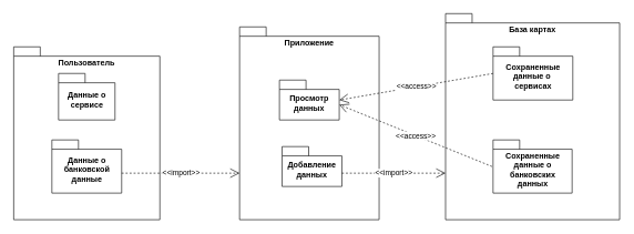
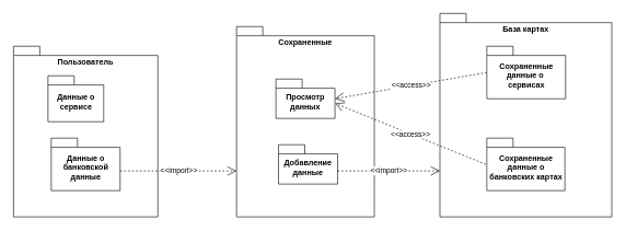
- <mxCell id="5" value="Приложение" style="shape=folder;fontStyle=1;spacingTop=10;tabWidth=40;tabHeight=14;tabPosition=left;html=1;whiteSpace=wrap;verticalAlign=top;" vertex="1" parent="1"><mxGeometry x="360" y="40" width="210" height="290" as="geometry" /></mxCell>
+ <mxCell id="5" value="Сохраненные" style="shape=folder;fontStyle=1;spacingTop=10;tabWidth=40;tabHeight=14;tabPosition=left;html=1;whiteSpace=wrap;verticalAlign=top;" vertex="1" parent="1"><mxGeometry x="360" y="40" width="210" height="290" as="geometry" /></mxCell>
- <mxCell id="3" value="Данные о сервисе" style="shape=folder;fontStyle=1;spacingTop=10;tabWidth=40;tabHeight=14;tabPosition=left;html=1;whiteSpace=wrap;" vertex="1" parent="1"><mxGeometry x="87.5" y="110" width="85" height="70" as="geometry" /></mxCell>
+ <mxCell id="3" value="Данные о сервисе" style="shape=folder;fontStyle=1;spacingTop=10;tabWidth=40;tabHeight=14;tabPosition=left;html=1;whiteSpace=wrap;" vertex="1" parent="1"><mxGeometry x="72.5" y="115" width="85" height="70" as="geometry" /></mxCell>
- <mxCell id="7" value="Добавление данных" style="shape=folder;fontStyle=1;spacingTop=10;tabWidth=40;tabHeight=14;tabPosition=left;html=1;whiteSpace=wrap;" vertex="1" parent="1"><mxGeometry x="424" y="220" width="90" height="60" as="geometry" /></mxCell>
+ <mxCell id="7" value="Добавление данные" style="shape=folder;fontStyle=1;spacingTop=10;tabWidth=40;tabHeight=14;tabPosition=left;html=1;whiteSpace=wrap;" vertex="1" parent="1"><mxGeometry x="424" y="220" width="90" height="60" as="geometry" /></mxCell>
- <mxCell id="10" value="Сохраненные данные о&lt;br&gt;банковских данных" style="shape=folder;fontStyle=1;spacingTop=10;tabWidth=40;tabHeight=14;tabPosition=left;html=1;whiteSpace=wrap;" vertex="1" parent="1"><mxGeometry x="741.5" y="210" width="119" height="80" as="geometry" /></mxCell>
+ <mxCell id="10" value="Сохраненные данные о&lt;br&gt;банковских картах" style="shape=folder;fontStyle=1;spacingTop=10;tabWidth=40;tabHeight=14;tabPosition=left;html=1;whiteSpace=wrap;" vertex="1" parent="1"><mxGeometry x="741.5" y="210" width="119" height="80" as="geometry" /></mxCell>
